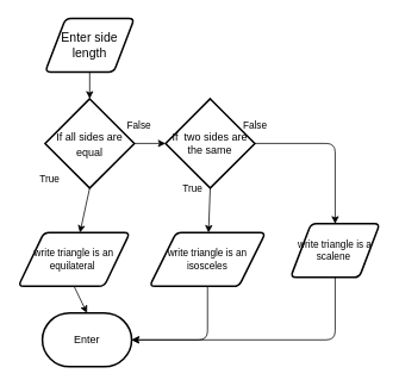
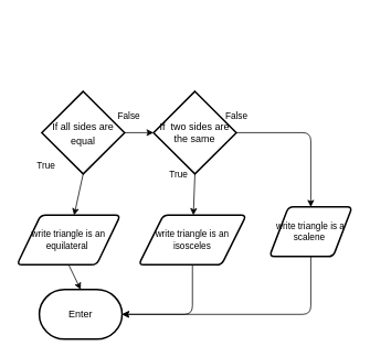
- <mxCell id="3" value="&lt;font style=&quot;font-size: 14px&quot;&gt;Enter side length&lt;/font&gt;" style="shape=parallelogram;html=1;strokeWidth=2;perimeter=parallelogramPerimeter;whiteSpace=wrap;rounded=1;arcSize=12;size=0.23;" parent="1" vertex="1"><mxGeometry x="50" y="20" width="100" height="60" as="geometry" /></mxCell>
- <mxCell id="2" style="edgeStyle=none;html=1;exitX=0.5;exitY=1;exitDx=0;exitDy=0;entryX=0.5;entryY=0;entryDx=0;entryDy=0;entryPerimeter=0;" parent="1" source="3" target="9" edge="1"><mxGeometry relative="1" as="geometry"><mxPoint x="100" y="100" as="targetPoint" /></mxGeometry></mxCell>
